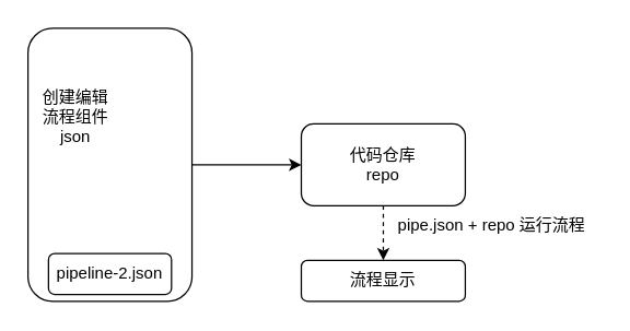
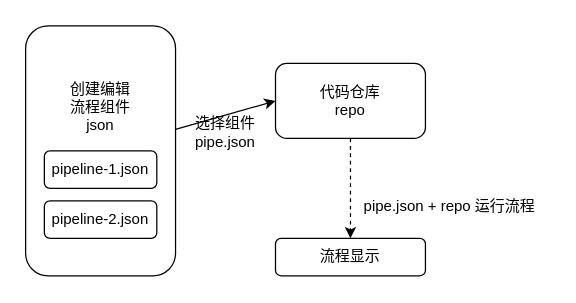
- <mxCell id="9" value="创建编辑&lt;br&gt;流程组件json" style="text;html=1;strokeColor=none;fillColor=none;align=center;verticalAlign=middle;whiteSpace=wrap;rounded=0;" vertex="1" parent="1"><mxGeometry x="25" y="70" width="60" height="30" as="geometry" /></mxCell>
+ <mxCell id="9" value="创建编辑&lt;br&gt;流程组件json" style="text;html=1;strokeColor=none;fillColor=none;align=center;verticalAlign=middle;whiteSpace=wrap;rounded=0;" vertex="1" parent="1"><mxGeometry x="50" y="70" width="60" height="30" as="geometry" /></mxCell>
+ <mxCell id="8" value="选择组件&lt;br&gt;pipe.json" style="text;html=1;strokeColor=none;fillColor=none;align=center;verticalAlign=middle;whiteSpace=wrap;rounded=0;" vertex="1" parent="1"><mxGeometry x="150" y="90" width="60" height="30" as="geometry" /></mxCell>
- <mxCell id="7" value="代码仓库&lt;br&gt;repo" style="rounded=1;whiteSpace=wrap;html=1;" vertex="1" parent="1"><mxGeometry x="220" y="90" width="120" height="60" as="geometry" /></mxCell>
+ <mxCell id="7" value="代码仓库&lt;br&gt;repo" style="rounded=1;whiteSpace=wrap;html=1;" vertex="1" parent="1"><mxGeometry x="220" y="50" width="120" height="60" as="geometry" /></mxCell>
+ <mxCell id="4" value="pipeline-1.json" style="rounded=1;whiteSpace=wrap;html=1;" vertex="1" parent="1"><mxGeometry x="35" y="120" width="90" height="30" as="geometry" /></mxCell>
- <mxCell id="5" value="pipeline-2.json" style="rounded=1;whiteSpace=wrap;html=1;" vertex="1" parent="1"><mxGeometry x="35" y="185" width="90" height="30" as="geometry" /></mxCell>
+ <mxCell id="5" value="pipeline-2.json" style="rounded=1;whiteSpace=wrap;html=1;" vertex="1" parent="1"><mxGeometry x="35" y="160" width="90" height="30" as="geometry" /></mxCell>
